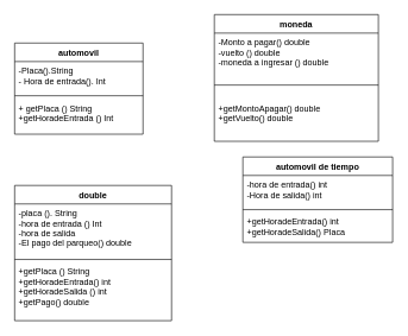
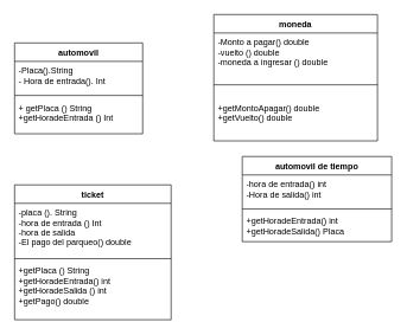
- <mxCell id="2" value="double" style="swimlane;fontStyle=1;align=center;verticalAlign=top;childLayout=stackLayout;horizontal=1;startSize=26;horizontalStack=0;resizeParent=1;resizeParentMax=0;resizeLast=0;collapsible=1;marginBottom=0;" vertex="1" parent="1"><mxGeometry x="20" y="260" width="220" height="190" as="geometry" /></mxCell>
+ <mxCell id="2" value="ticket" style="swimlane;fontStyle=1;align=center;verticalAlign=top;childLayout=stackLayout;horizontal=1;startSize=26;horizontalStack=0;resizeParent=1;resizeParentMax=0;resizeLast=0;collapsible=1;marginBottom=0;" vertex="1" parent="1"><mxGeometry x="20" y="260" width="220" height="190" as="geometry" /></mxCell>
